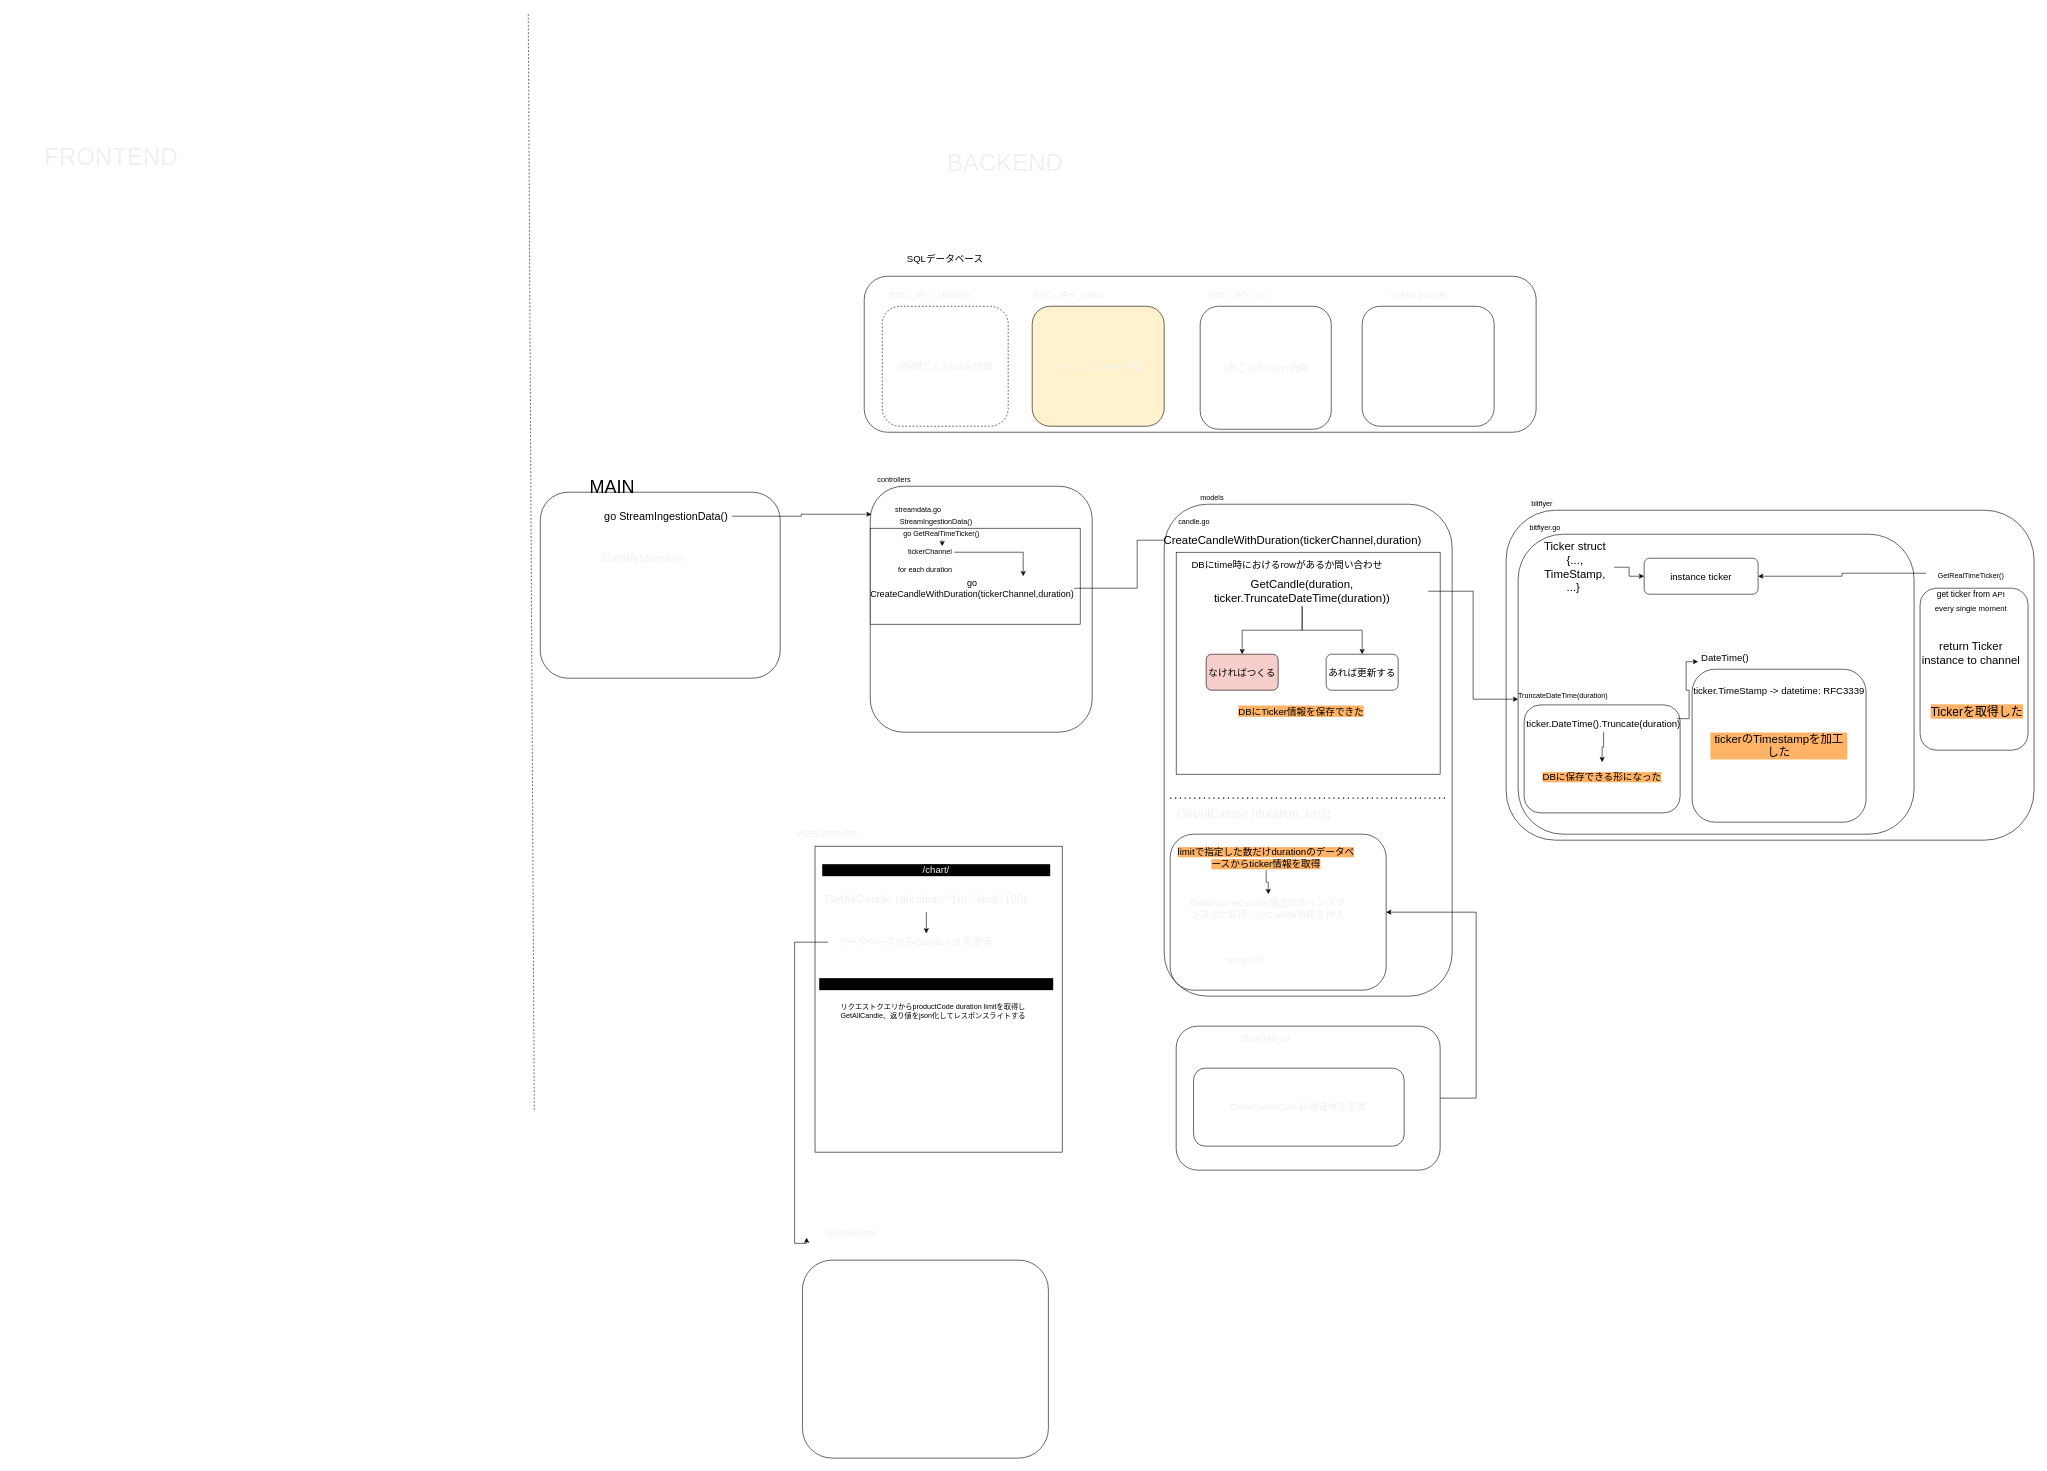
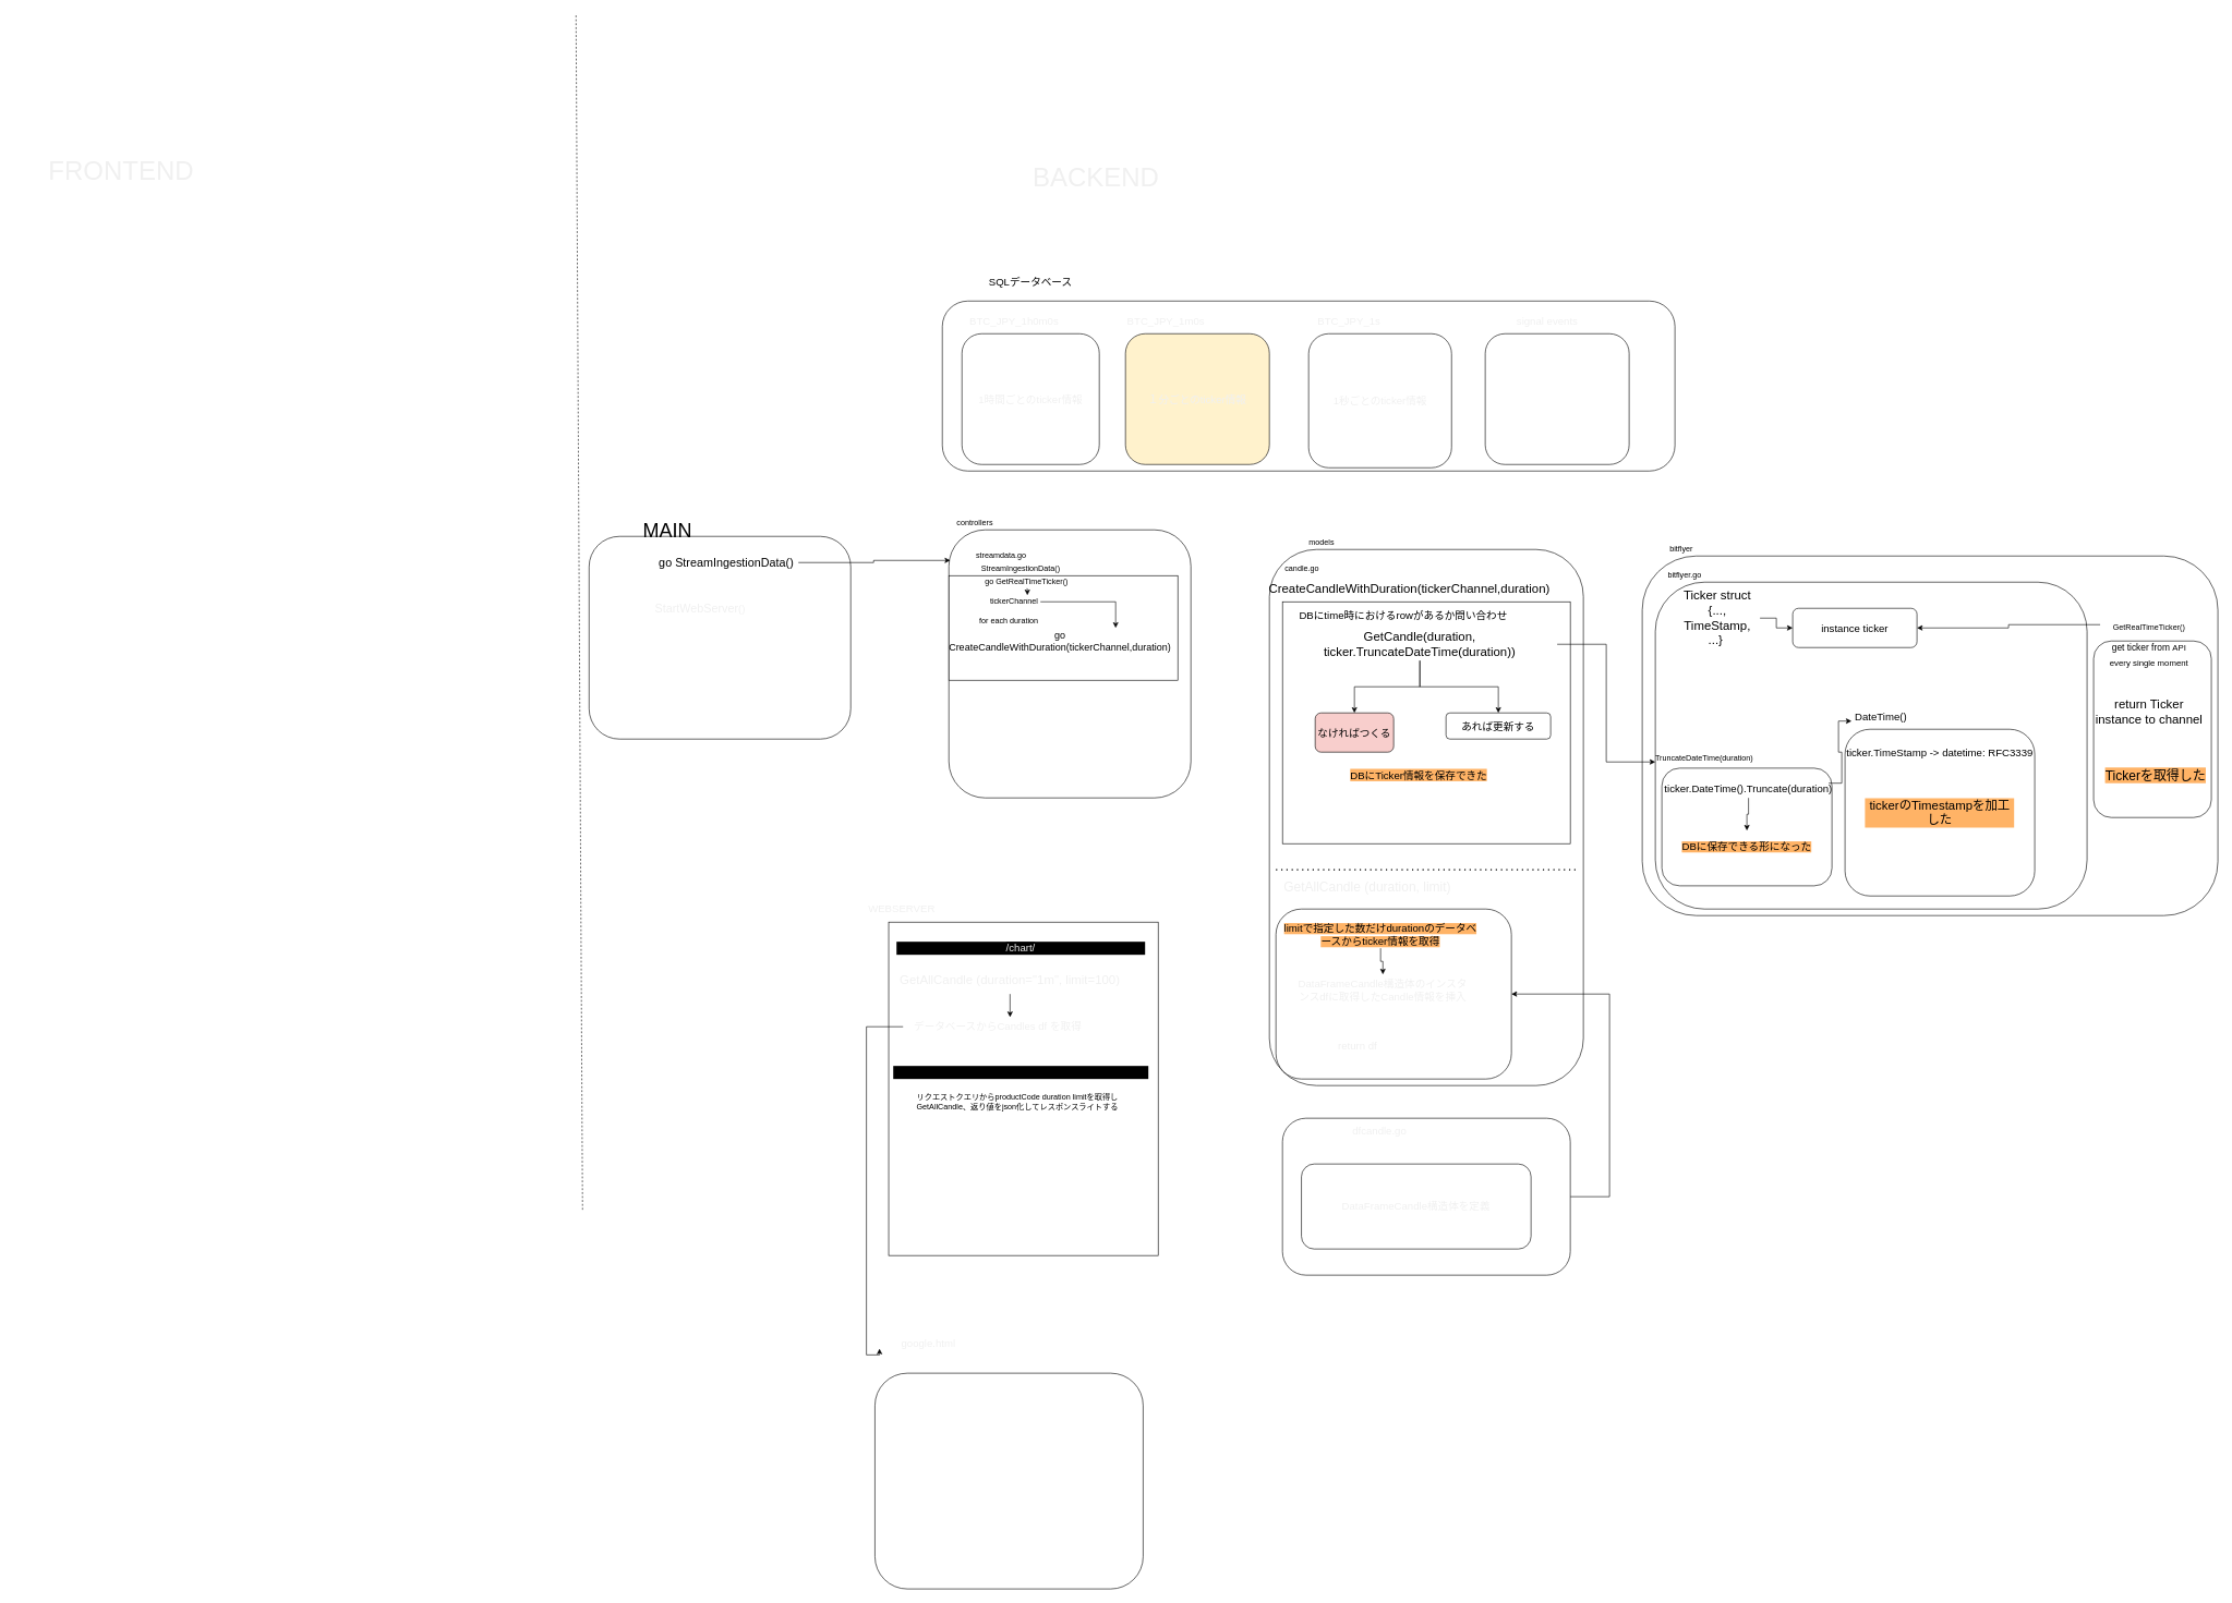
- <mxCell id="56" value="1時間ごとのticker情報" style="rounded=1;whiteSpace=wrap;html=1;labelBackgroundColor=none;fontSize=16;fontColor=#f0f0f0;dashed=1;" parent="1" vertex="1"><mxGeometry x="1470" y="510" width="210" height="200" as="geometry" /></mxCell>
+ <mxCell id="56" value="1時間ごとのticker情報" style="rounded=1;whiteSpace=wrap;html=1;labelBackgroundColor=none;fontSize=16;fontColor=#f0f0f0;" parent="1" vertex="1"><mxGeometry x="1470" y="510" width="210" height="200" as="geometry" /></mxCell>
- <mxCell id="16" style="edgeStyle=orthogonalEdgeStyle;rounded=0;orthogonalLoop=1;jettySize=auto;html=1;exitX=1;exitY=0.5;exitDx=0;exitDy=0;entryX=0;entryY=0.5;entryDx=0;entryDy=0;fontSize=16;fontColor=#f0f0f0;" parent="1" source="17" target="24" edge="1"><mxGeometry relative="1" as="geometry" /></mxCell>
- <mxCell id="50" value="あれば更新する" style="rounded=1;whiteSpace=wrap;html=1;fontSize=16;" parent="1" vertex="1"><mxGeometry x="2210" y="1090" width="120" height="60" as="geometry" /></mxCell>
+ <mxCell id="50" value="あれば更新する" style="rounded=1;whiteSpace=wrap;html=1;fontSize=16;" parent="1" vertex="1"><mxGeometry x="2210" y="1090" width="160" height="40" as="geometry" /></mxCell>
